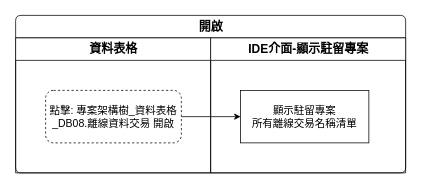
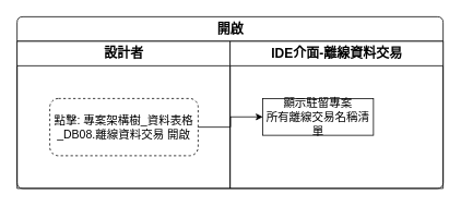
- <mxCell id="3" value="資料表格" style="swimlane;html=1;startSize=30;fontSize=16;strokeWidth=1;" parent="2" vertex="1"><mxGeometry y="30" width="260" height="180" as="geometry" /></mxCell>
+ <mxCell id="3" value="設計者" style="swimlane;html=1;startSize=30;fontSize=16;strokeWidth=1;" parent="2" vertex="1"><mxGeometry y="30" width="260" height="180" as="geometry" /></mxCell>
- <mxCell id="5" value="IDE介面-顯示駐留專案" style="swimlane;html=1;startSize=30;fontSize=16;strokeWidth=1;" parent="2" vertex="1"><mxGeometry x="260" y="30" width="260" height="180" as="geometry" /></mxCell>
+ <mxCell id="5" value="IDE介面-離線資料交易" style="swimlane;html=1;startSize=30;fontSize=16;strokeWidth=1;" parent="2" vertex="1"><mxGeometry x="260" y="30" width="260" height="180" as="geometry" /></mxCell>
- <mxCell id="6" value="顯示駐留專案&lt;br&gt;所有離線交易名稱清單" style="rounded=0;whiteSpace=wrap;html=1;strokeWidth=1;fontSize=14;" parent="5" vertex="1"><mxGeometry x="39.99" y="70" width="171" height="70" as="geometry" /></mxCell>
+ <mxCell id="6" value="顯示駐留專案&lt;br&gt;所有離線交易名稱清單" style="rounded=0;whiteSpace=wrap;html=1;strokeWidth=1;fontSize=14;" parent="5" vertex="1"><mxGeometry x="39.99" y="70" width="135" height="45" as="geometry" /></mxCell>
